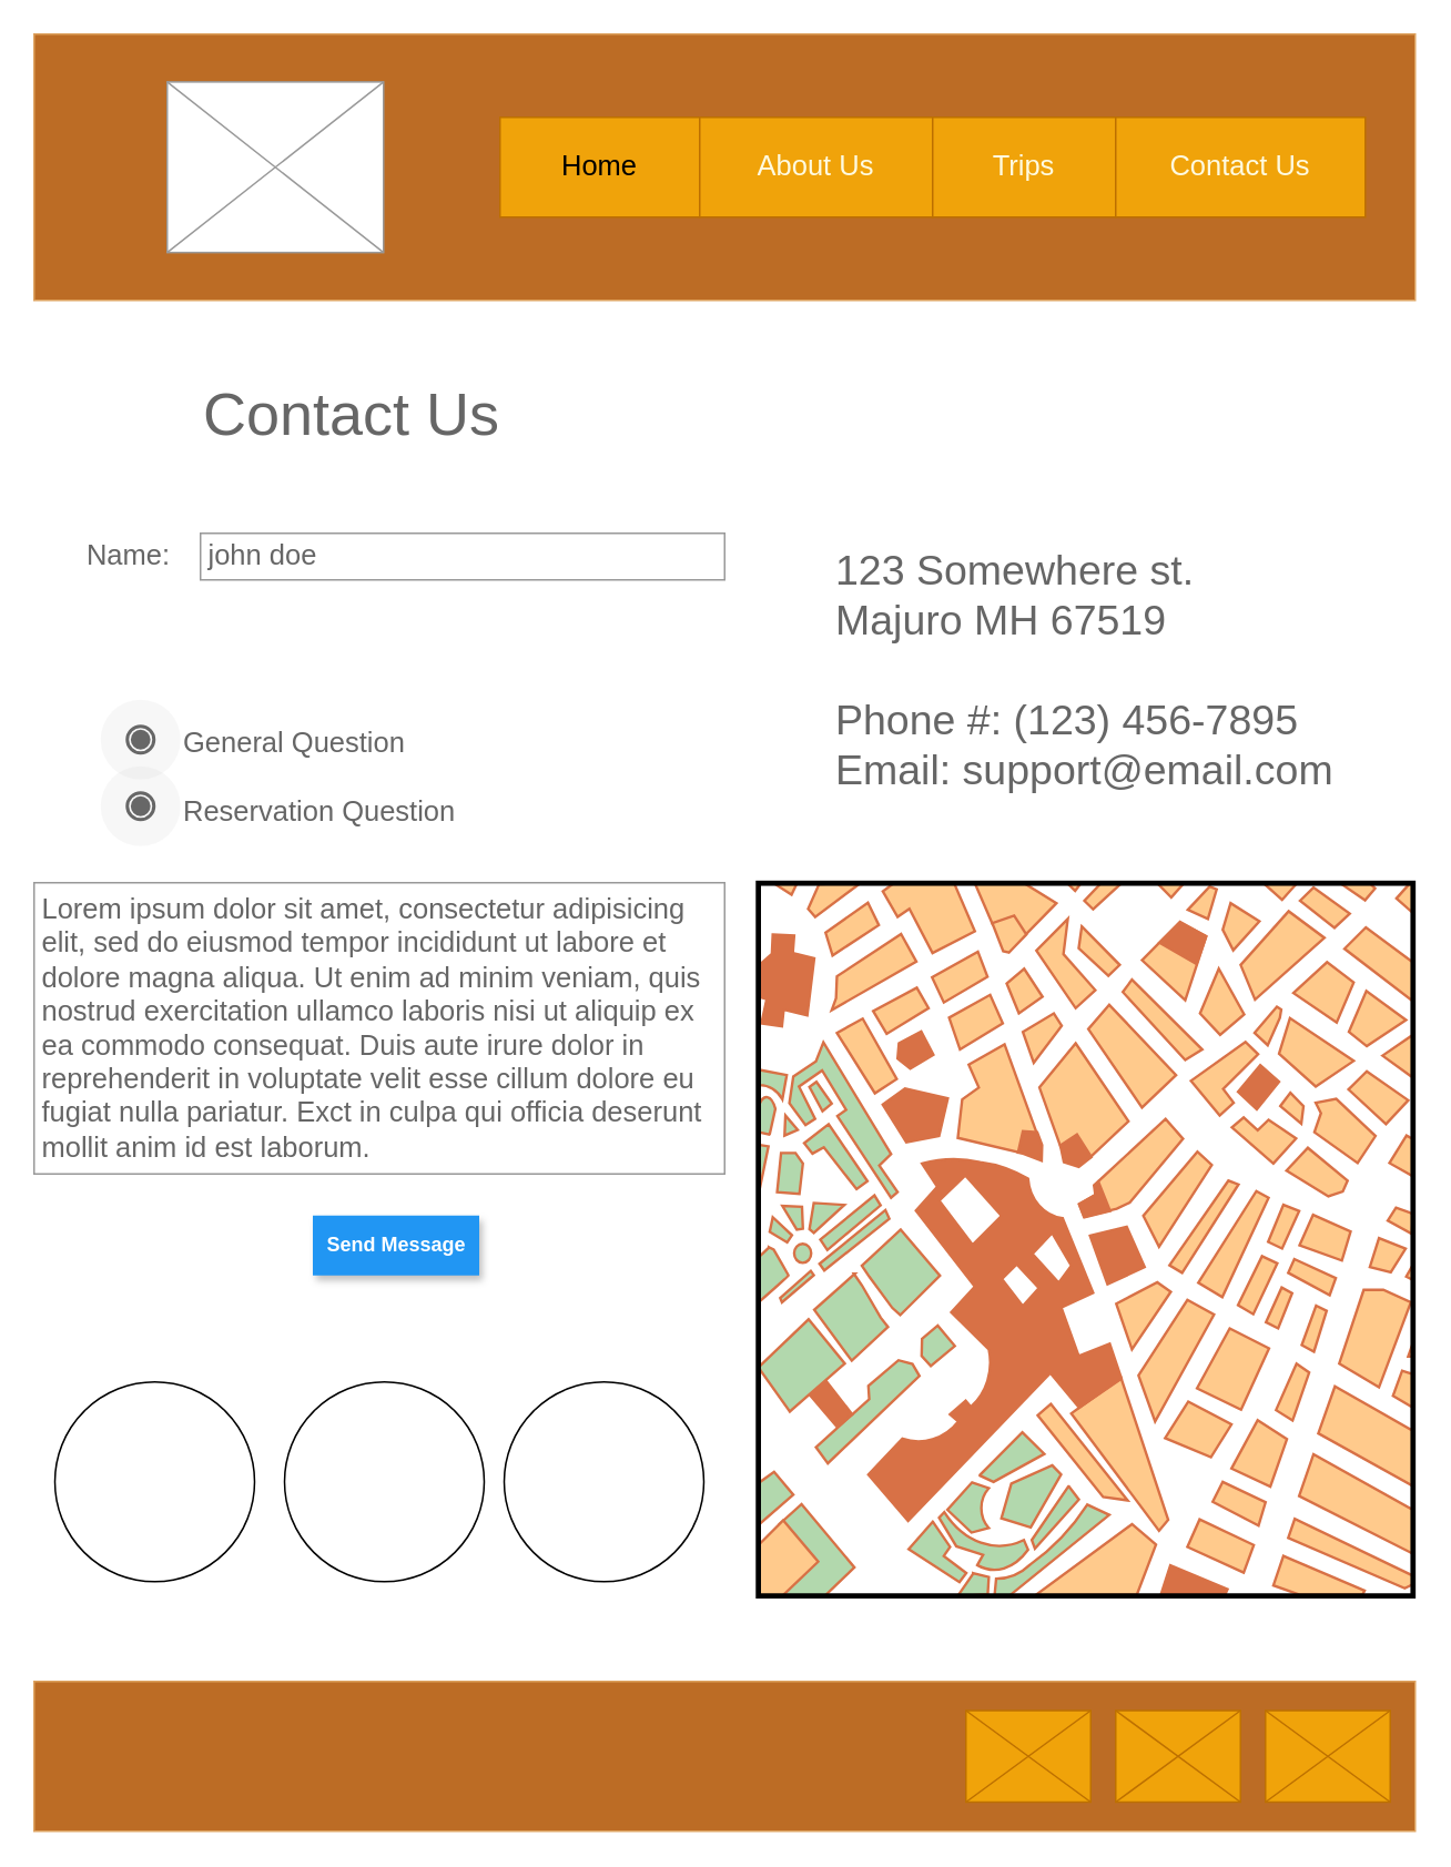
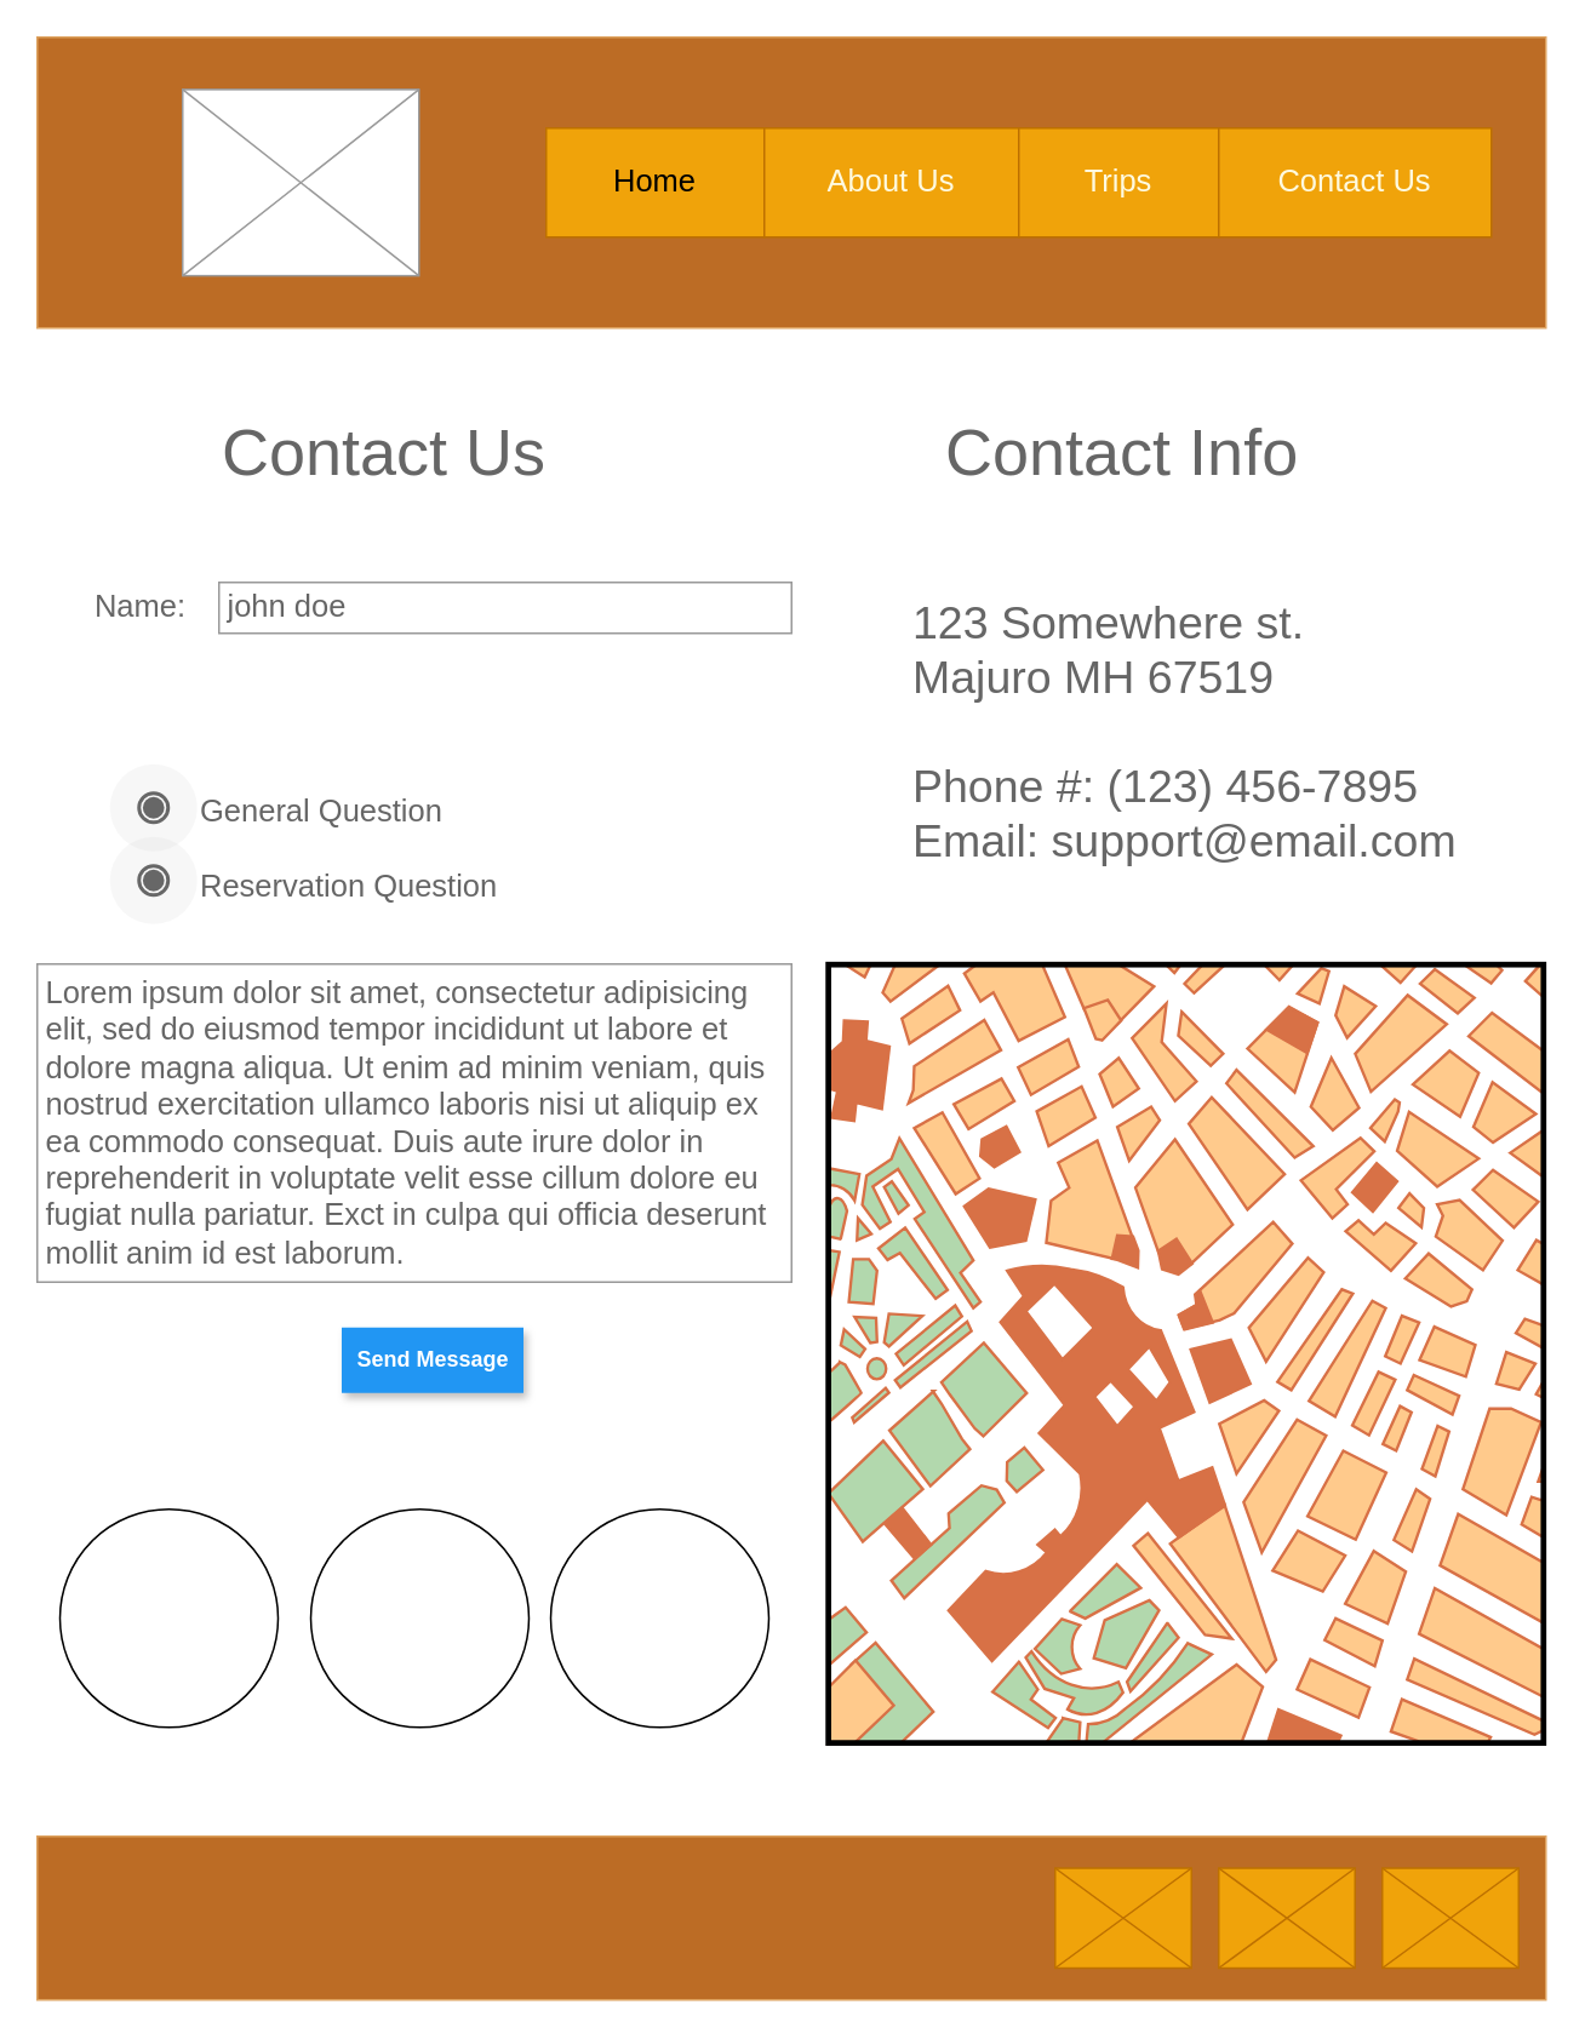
+ <mxCell id="24" value="Contact Info" style="strokeWidth=1;shadow=0;dashed=0;align=center;html=1;shape=mxgraph.mockup.text.bulletedList;textColor=#666666;mainText=,,,,;textSize=17;bulletStyle=none;strokeColor=none;fillColor=none;align=left;verticalAlign=top;fontSize=36;fontColor=#666666;" vertex="1" parent="1"><mxGeometry x="517.5" y="220" width="200" height="60" as="geometry" /></mxCell>
